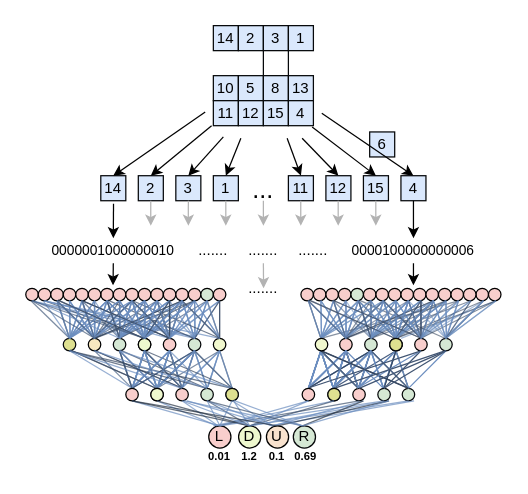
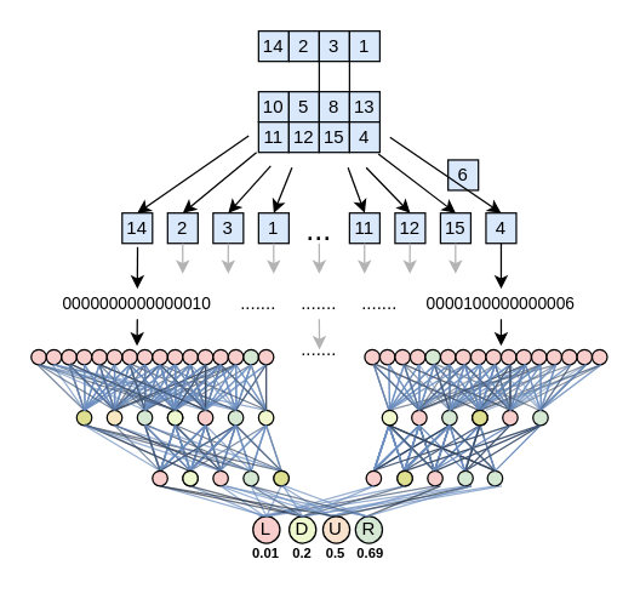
- <mxCell id="25" value="&lt;font size=&quot;1&quot;&gt;&lt;span style=&quot;font-size: 11px&quot;&gt;0000001000000010&lt;/span&gt;&lt;/font&gt;" style="text;html=1;strokeColor=none;fillColor=none;align=center;verticalAlign=middle;whiteSpace=wrap;rounded=0;" vertex="1" parent="1"><mxGeometry x="30" y="190" width="120" height="20" as="geometry" /></mxCell>
+ <mxCell id="25" value="&lt;font size=&quot;1&quot;&gt;&lt;span style=&quot;font-size: 11px&quot;&gt;0000000000000010&lt;/span&gt;&lt;/font&gt;" style="text;html=1;strokeColor=none;fillColor=none;align=center;verticalAlign=middle;whiteSpace=wrap;rounded=0;" vertex="1" parent="1"><mxGeometry x="30" y="190" width="120" height="20" as="geometry" /></mxCell>
- <mxCell id="642" value="&lt;font style=&quot;font-size: 9px&quot;&gt;1.2&lt;/font&gt;" style="text;html=1;strokeColor=none;fillColor=none;align=center;verticalAlign=bottom;whiteSpace=wrap;rounded=0;fontStyle=1" vertex="1" parent="1"><mxGeometry x="191.09" y="365" width="15.94" height="7.75" as="geometry" /></mxCell>
+ <mxCell id="642" value="&lt;font style=&quot;font-size: 9px&quot;&gt;0.2&lt;/font&gt;" style="text;html=1;strokeColor=none;fillColor=none;align=center;verticalAlign=bottom;whiteSpace=wrap;rounded=0;fontStyle=1" vertex="1" parent="1"><mxGeometry x="191.09" y="365" width="15.94" height="7.75" as="geometry" /></mxCell>
- <mxCell id="643" value="&lt;font style=&quot;font-size: 9px&quot;&gt;0.1&lt;/font&gt;" style="text;html=1;strokeColor=none;fillColor=none;align=center;verticalAlign=bottom;whiteSpace=wrap;rounded=0;fontStyle=1" vertex="1" parent="1"><mxGeometry x="213.35" y="365" width="15.94" height="7.75" as="geometry" /></mxCell>
+ <mxCell id="643" value="&lt;font style=&quot;font-size: 9px&quot;&gt;0.5&lt;/font&gt;" style="text;html=1;strokeColor=none;fillColor=none;align=center;verticalAlign=bottom;whiteSpace=wrap;rounded=0;fontStyle=1" vertex="1" parent="1"><mxGeometry x="213.35" y="365" width="15.94" height="7.75" as="geometry" /></mxCell>
